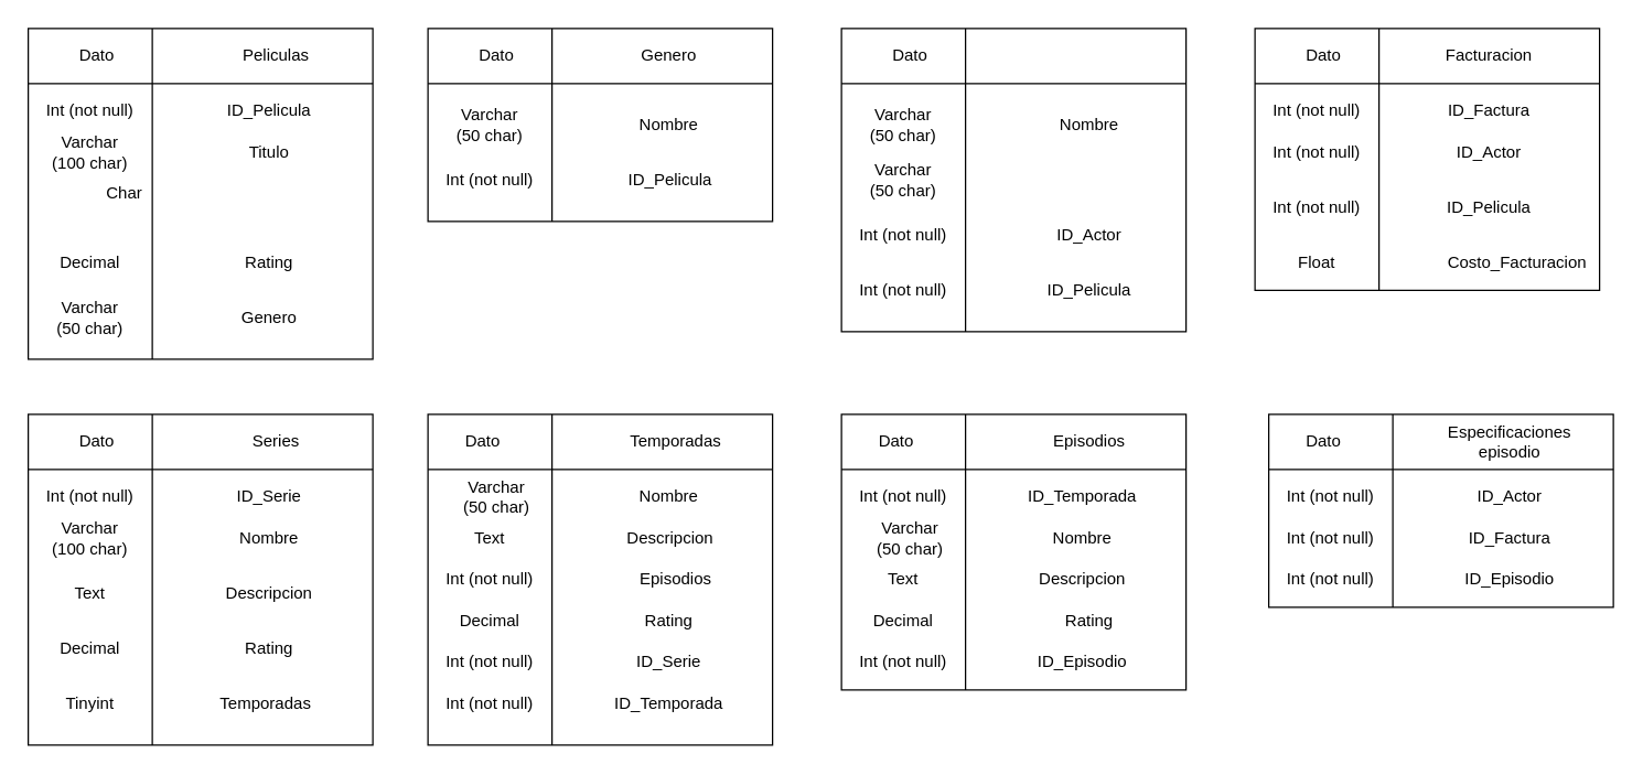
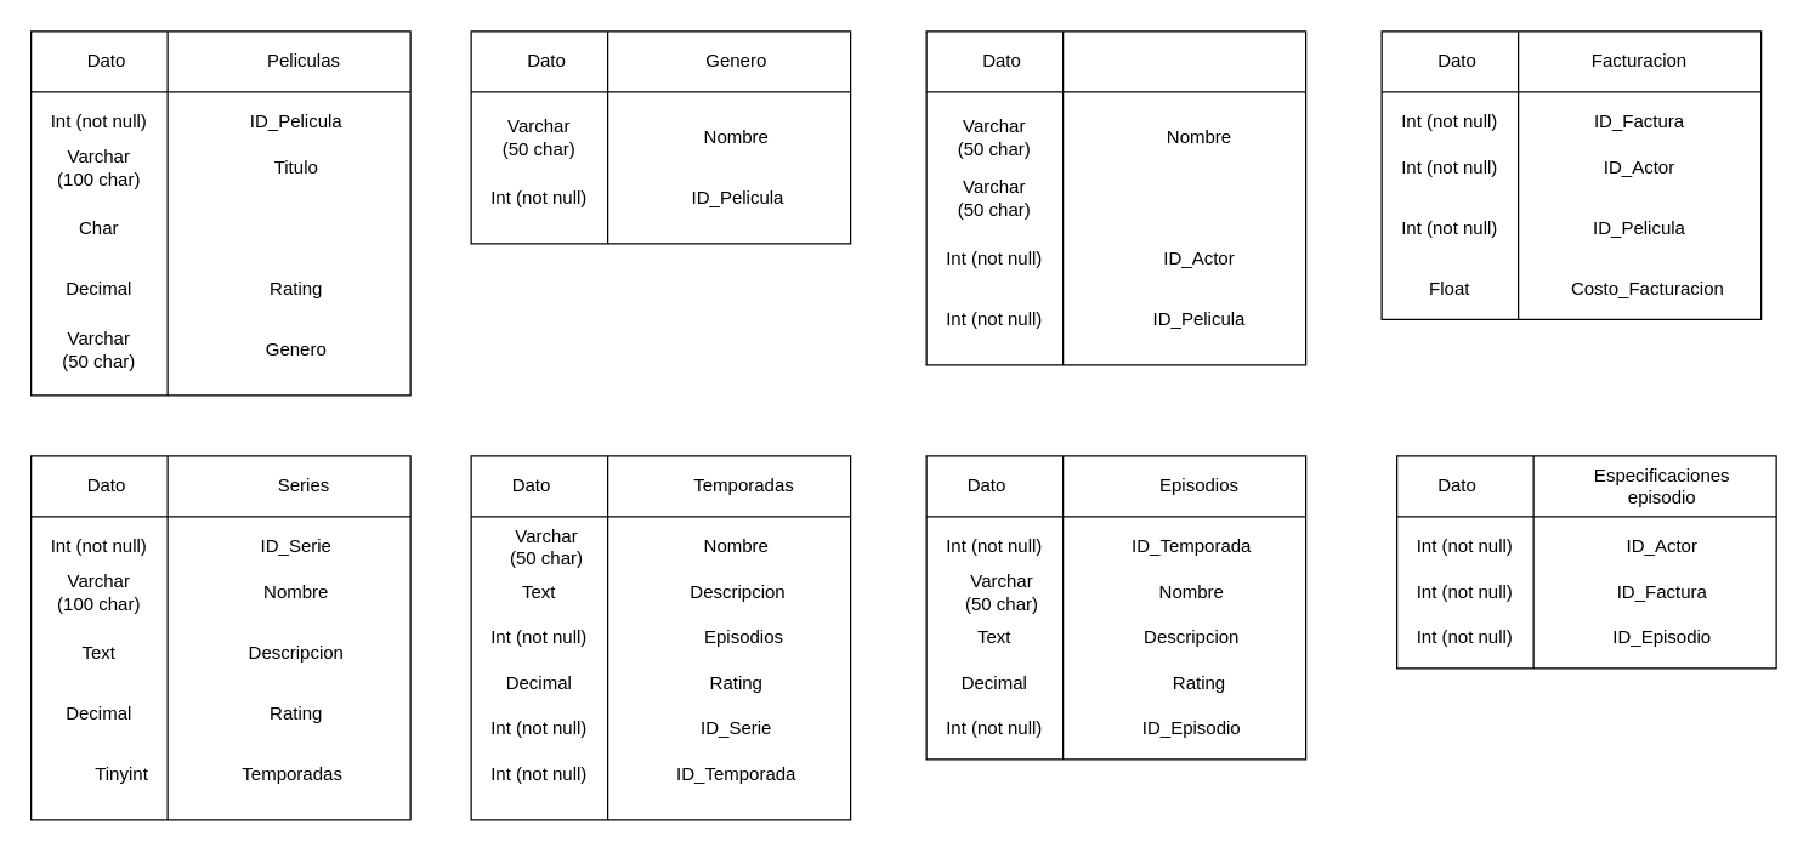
- <mxCell id="24" value="Char" style="text;html=1;strokeColor=none;fillColor=none;align=center;verticalAlign=middle;whiteSpace=wrap;rounded=0;" vertex="1" parent="1"><mxGeometry x="60" y="130" width="60" height="20" as="geometry" /></mxCell>
+ <mxCell id="24" value="Char" style="text;html=1;strokeColor=none;fillColor=none;align=center;verticalAlign=middle;whiteSpace=wrap;rounded=0;" vertex="1" parent="1"><mxGeometry x="35" width="60" height="20" as="geometry" y="140" /></mxCell>
- <mxCell id="18" value="Costo_Facturacion" style="text;html=1;strokeColor=none;fillColor=none;align=center;verticalAlign=middle;whiteSpace=wrap;rounded=0;" vertex="1" parent="1"><mxGeometry x="1048" y="180" width="105" height="20" as="geometry" /></mxCell>
+ <mxCell id="18" value="Costo_Facturacion" style="text;html=1;strokeColor=none;fillColor=none;align=center;verticalAlign=middle;whiteSpace=wrap;rounded=0;" vertex="1" parent="1"><mxGeometry x="1033" y="180" width="105" height="20" as="geometry" /></mxCell>
- <mxCell id="46" value="Tinyint" style="text;html=1;strokeColor=none;fillColor=none;align=center;verticalAlign=middle;whiteSpace=wrap;rounded=0;" vertex="1" parent="1"><mxGeometry x="35" y="500" width="60" height="20" as="geometry" /></mxCell>
+ <mxCell id="46" value="Tinyint" style="text;html=1;strokeColor=none;fillColor=none;align=center;verticalAlign=middle;whiteSpace=wrap;rounded=0;" vertex="1" parent="1"><mxGeometry x="50" y="500" width="60" height="20" as="geometry" /></mxCell>
